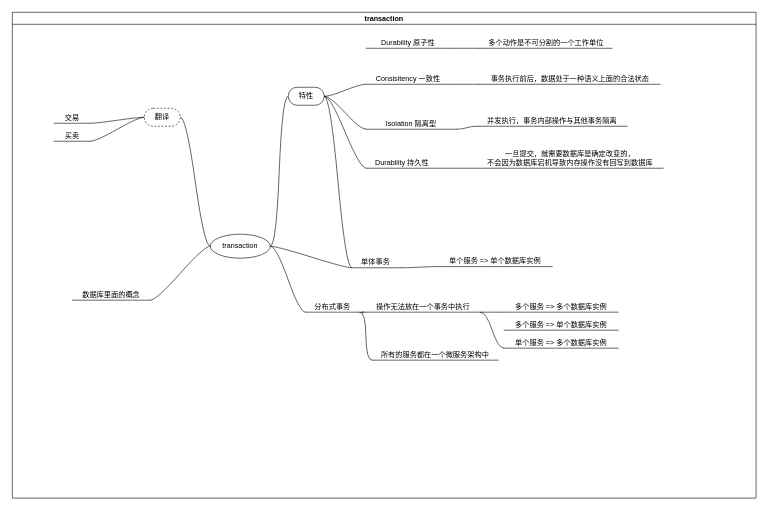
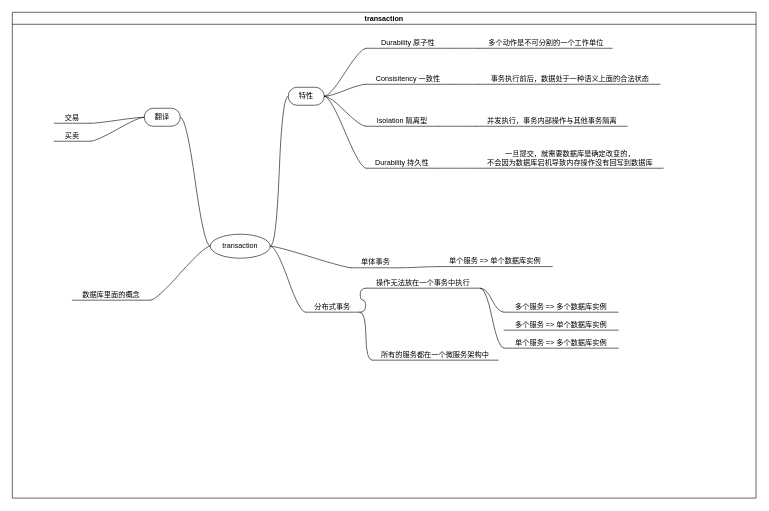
- <mxCell id="10" value="翻译" style="whiteSpace=wrap;html=1;rounded=1;arcSize=50;align=center;verticalAlign=middle;strokeWidth=1;autosize=1;spacing=4;treeFolding=1;treeMoving=1;newEdgeStyle={&quot;edgeStyle&quot;:&quot;entityRelationEdgeStyle&quot;,&quot;startArrow&quot;:&quot;none&quot;,&quot;endArrow&quot;:&quot;none&quot;,&quot;segment&quot;:10,&quot;curved&quot;:1};dashed=1;" vertex="1" parent="2"><mxGeometry x="220" y="160" width="60" height="30" as="geometry" /></mxCell>
+ <mxCell id="10" value="翻译" style="whiteSpace=wrap;html=1;rounded=1;arcSize=50;align=center;verticalAlign=middle;strokeWidth=1;autosize=1;spacing=4;treeFolding=1;treeMoving=1;newEdgeStyle={&quot;edgeStyle&quot;:&quot;entityRelationEdgeStyle&quot;,&quot;startArrow&quot;:&quot;none&quot;,&quot;endArrow&quot;:&quot;none&quot;,&quot;segment&quot;:10,&quot;curved&quot;:1};" vertex="1" parent="2"><mxGeometry x="220" y="160" width="60" height="30" as="geometry" /></mxCell>
- <mxCell id="21" value="Isolation 隔离型" style="whiteSpace=wrap;html=1;shape=partialRectangle;top=0;left=0;bottom=1;right=0;points=[[0,1],[1,1]];fillColor=none;align=center;verticalAlign=bottom;routingCenterY=0.5;snapToPoint=1;recursiveResize=0;autosize=1;treeFolding=1;treeMoving=1;newEdgeStyle={&quot;edgeStyle&quot;:&quot;entityRelationEdgeStyle&quot;,&quot;startArrow&quot;:&quot;none&quot;,&quot;endArrow&quot;:&quot;none&quot;,&quot;segment&quot;:10,&quot;curved&quot;:1};" vertex="1" parent="2"><mxGeometry x="590" y="170" width="150" height="25" as="geometry" /></mxCell>
+ <mxCell id="21" value="Isolation 隔离型" style="whiteSpace=wrap;html=1;shape=partialRectangle;top=0;left=0;bottom=1;right=0;points=[[0,1],[1,1]];fillColor=none;align=center;verticalAlign=bottom;routingCenterY=0.5;snapToPoint=1;recursiveResize=0;autosize=1;treeFolding=1;treeMoving=1;newEdgeStyle={&quot;edgeStyle&quot;:&quot;entityRelationEdgeStyle&quot;,&quot;startArrow&quot;:&quot;none&quot;,&quot;endArrow&quot;:&quot;none&quot;,&quot;segment&quot;:10,&quot;curved&quot;:1};" vertex="1" parent="2"><mxGeometry x="590" y="170" width="120" height="20" as="geometry" /></mxCell>
- <mxCell id="17" value="" style="edgeStyle=entityRelationEdgeStyle;startArrow=none;endArrow=none;segment=10;curved=1;rounded=0;" edge="1" target="9" parent="2" source="8"><mxGeometry relative="1" as="geometry"><mxPoint x="760" y="195" as="sourcePoint" /></mxGeometry></mxCell>
+ <mxCell id="17" value="" style="edgeStyle=entityRelationEdgeStyle;startArrow=none;endArrow=none;segment=10;curved=1;rounded=0;" edge="1" target="16" parent="2" source="8"><mxGeometry relative="1" as="geometry"><mxPoint x="760" y="195" as="sourcePoint" /></mxGeometry></mxCell>
- <mxCell id="37" value="操作无法放在一个事务中执行" style="whiteSpace=wrap;html=1;shape=partialRectangle;top=0;left=0;bottom=1;right=0;points=[[0,1],[1,1]];fillColor=none;align=center;verticalAlign=bottom;routingCenterY=0.5;snapToPoint=1;autosize=1;treeFolding=1;treeMoving=1;newEdgeStyle={&quot;edgeStyle&quot;:&quot;entityRelationEdgeStyle&quot;,&quot;startArrow&quot;:&quot;none&quot;,&quot;endArrow&quot;:&quot;none&quot;,&quot;segment&quot;:10,&quot;curved&quot;:1};" vertex="1" parent="2"><mxGeometry x="590" y="480" width="190" height="20" as="geometry" /></mxCell>
+ <mxCell id="37" value="操作无法放在一个事务中执行" style="whiteSpace=wrap;html=1;shape=partialRectangle;top=0;left=0;bottom=1;right=0;points=[[0,1],[1,1]];fillColor=none;align=center;verticalAlign=bottom;routingCenterY=0.5;snapToPoint=1;autosize=1;treeFolding=1;treeMoving=1;newEdgeStyle={&quot;edgeStyle&quot;:&quot;entityRelationEdgeStyle&quot;,&quot;startArrow&quot;:&quot;none&quot;,&quot;endArrow&quot;:&quot;none&quot;,&quot;segment&quot;:10,&quot;curved&quot;:1};" vertex="1" parent="2"><mxGeometry x="590" y="440" width="190" height="20" as="geometry" /></mxCell>
